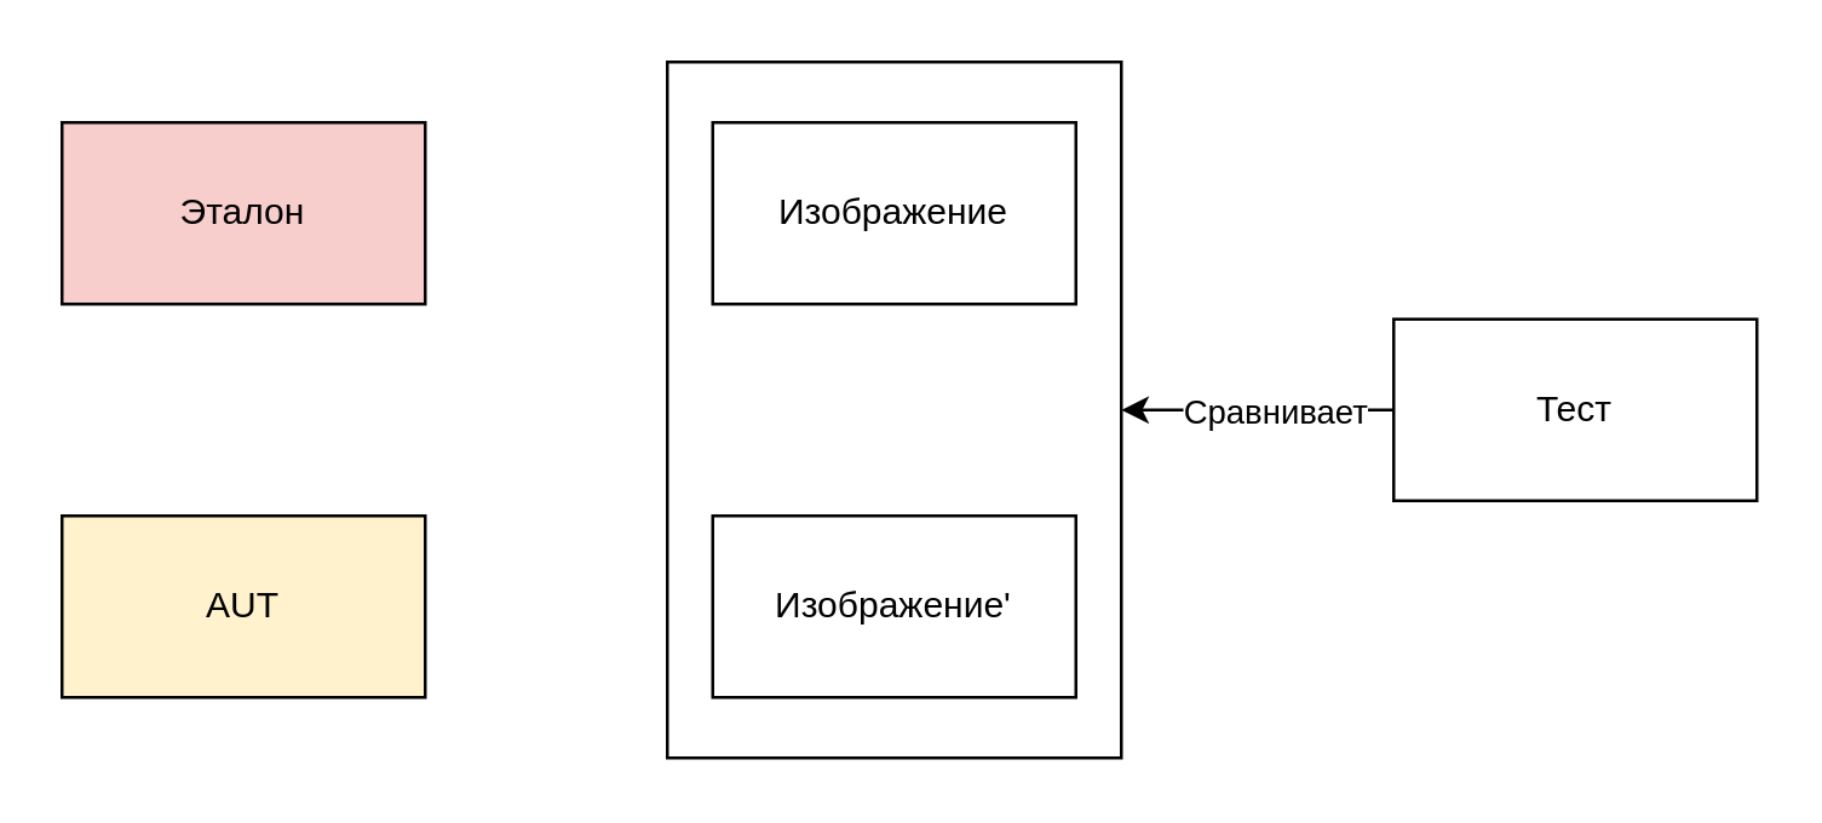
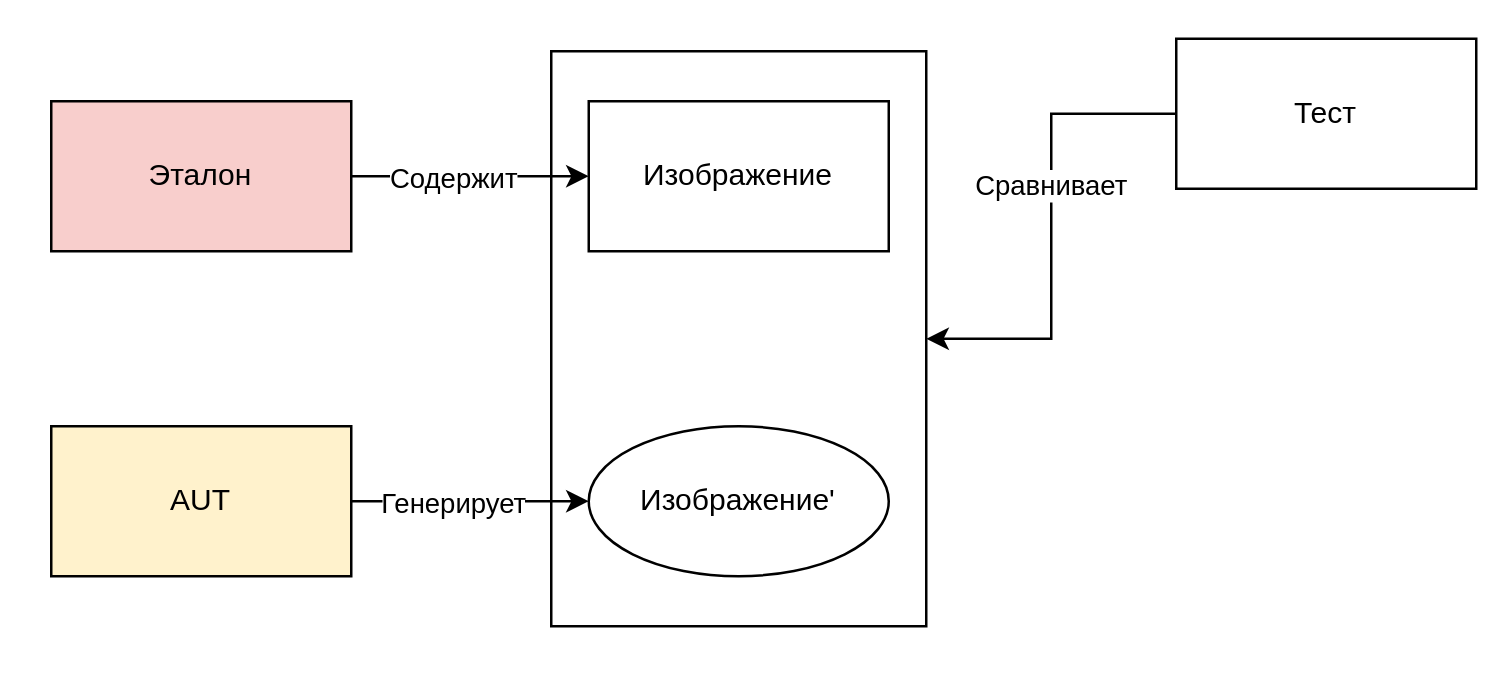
+ <mxCell id="11" style="edgeStyle=orthogonalEdgeStyle;rounded=0;orthogonalLoop=1;jettySize=auto;html=1;" parent="1" source="13" target="3" edge="1"><mxGeometry relative="1" as="geometry" /></mxCell>
+ <mxCell id="12" value="Содержит" style="edgeLabel;html=1;align=center;verticalAlign=middle;resizable=0;points=[];" parent="11" vertex="1" connectable="0"><mxGeometry x="-0.297" relative="1" as="geometry"><mxPoint x="7" as="offset" /></mxGeometry></mxCell>
- <mxCell id="10" value="Тест" style="rounded=0;whiteSpace=wrap;html=1;" parent="1" vertex="1"><mxGeometry x="460" y="105" width="120" height="60" as="geometry" /></mxCell>
+ <mxCell id="10" value="Тест" style="rounded=0;whiteSpace=wrap;html=1;" parent="1" vertex="1"><mxGeometry x="470" y="15" width="120" height="60" as="geometry" /></mxCell>
+ <mxCell id="4" style="edgeStyle=orthogonalEdgeStyle;rounded=0;orthogonalLoop=1;jettySize=auto;html=1;" parent="1" source="6" target="7" edge="1"><mxGeometry relative="1" as="geometry" /></mxCell>
+ <mxCell id="5" value="Генерирует" style="edgeLabel;html=1;align=center;verticalAlign=middle;resizable=0;points=[];" parent="4" vertex="1" connectable="0"><mxGeometry x="0.081" relative="1" as="geometry"><mxPoint x="-11" as="offset" /></mxGeometry></mxCell>
- <mxCell id="7" value="Изображение'" style="rounded=0;whiteSpace=wrap;html=1;" parent="1" vertex="1"><mxGeometry x="235" y="170" width="120" height="60" as="geometry" /></mxCell>
+ <mxCell id="7" value="Изображение'" style="ellipse;whiteSpace=wrap;html=1;" parent="1" vertex="1"><mxGeometry x="235" y="170" width="120" height="60" as="geometry" /></mxCell>
